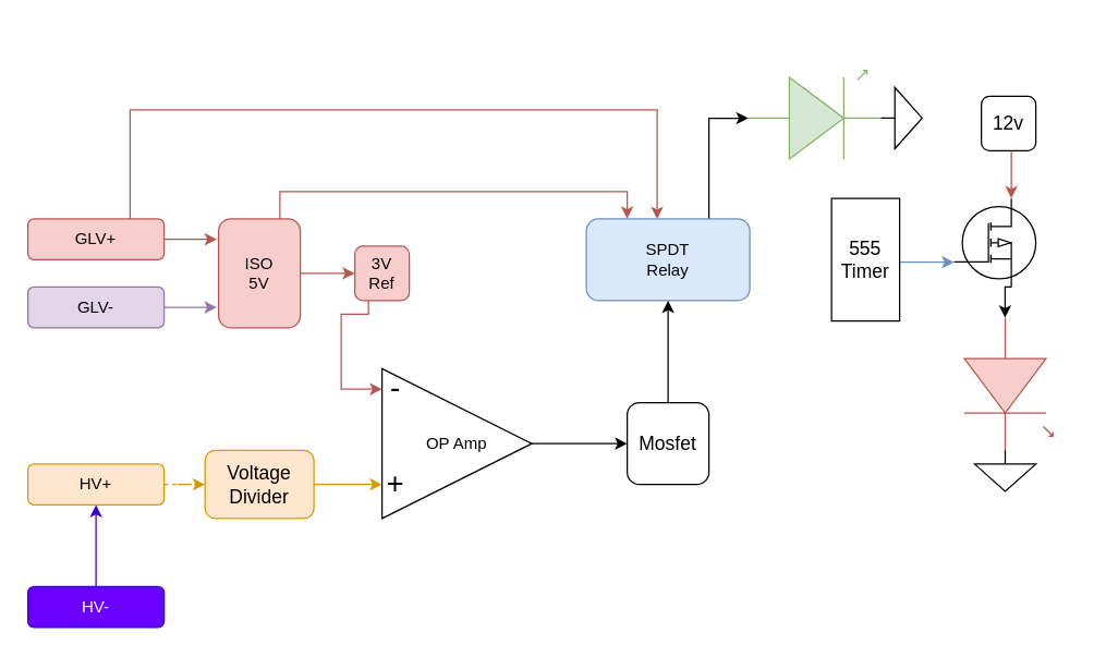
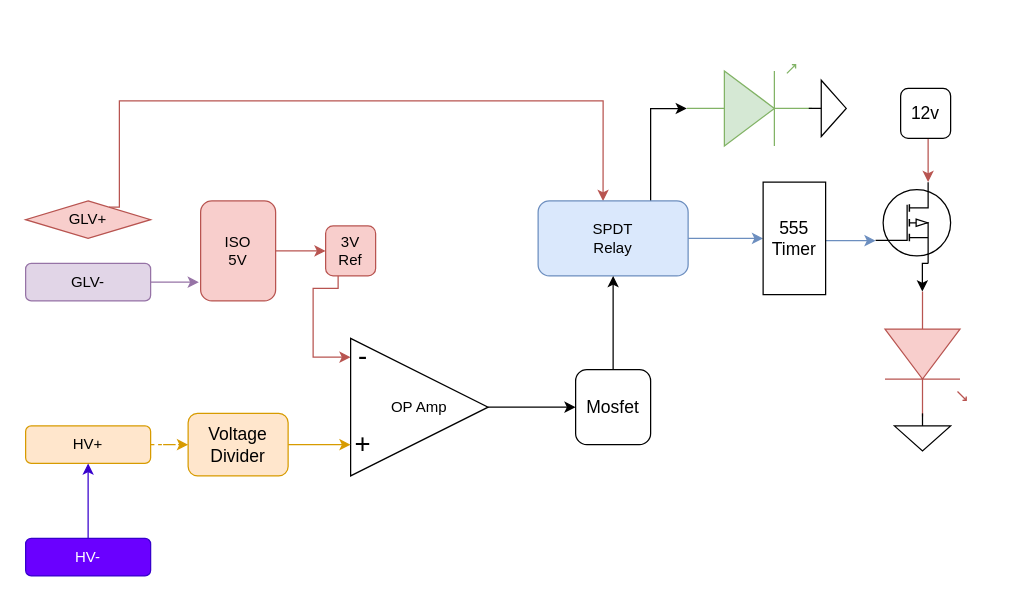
- <mxCell id="8" style="edgeStyle=orthogonalEdgeStyle;rounded=0;orthogonalLoop=1;jettySize=auto;html=1;exitX=0.75;exitY=0;exitDx=0;exitDy=0;entryX=0.25;entryY=0;entryDx=0;entryDy=0;fillColor=#f8cecc;strokeColor=#b85450;" edge="1" parent="1" source="9" target="12"><mxGeometry relative="1" as="geometry"><Array as="points"><mxPoint x="205" y="140" /><mxPoint x="460" y="140" /></Array></mxGeometry></mxCell>
- <mxCell id="4" value="GLV+" style="rounded=1;whiteSpace=wrap;html=1;fillColor=#f8cecc;strokeColor=#b85450;" vertex="1" parent="1"><mxGeometry x="20" y="160" width="100" height="30" as="geometry" /></mxCell>
+ <mxCell id="4" value="GLV+" style="rhombus;whiteSpace=wrap;html=1;fillColor=#f8cecc;strokeColor=#b85450;" vertex="1" parent="1"><mxGeometry x="20" y="160" width="100" height="30" as="geometry" /></mxCell>
- <mxCell id="2" style="edgeStyle=orthogonalEdgeStyle;rounded=0;orthogonalLoop=1;jettySize=auto;html=1;exitX=1;exitY=0.5;exitDx=0;exitDy=0;entryX=-0.021;entryY=0.192;entryDx=0;entryDy=0;entryPerimeter=0;fillColor=#f8cecc;strokeColor=#b85450;" edge="1" parent="1" source="4" target="9"><mxGeometry relative="1" as="geometry" /></mxCell>
+ <mxCell id="10" style="edgeStyle=orthogonalEdgeStyle;rounded=0;orthogonalLoop=1;jettySize=auto;html=1;exitX=1;exitY=0.5;exitDx=0;exitDy=0;entryX=0;entryY=0.5;entryDx=0;entryDy=0;fontSize=14;fillColor=#dae8fc;strokeColor=#6c8ebf;" edge="1" parent="1" source="12" target="29"><mxGeometry relative="1" as="geometry" /></mxCell>
